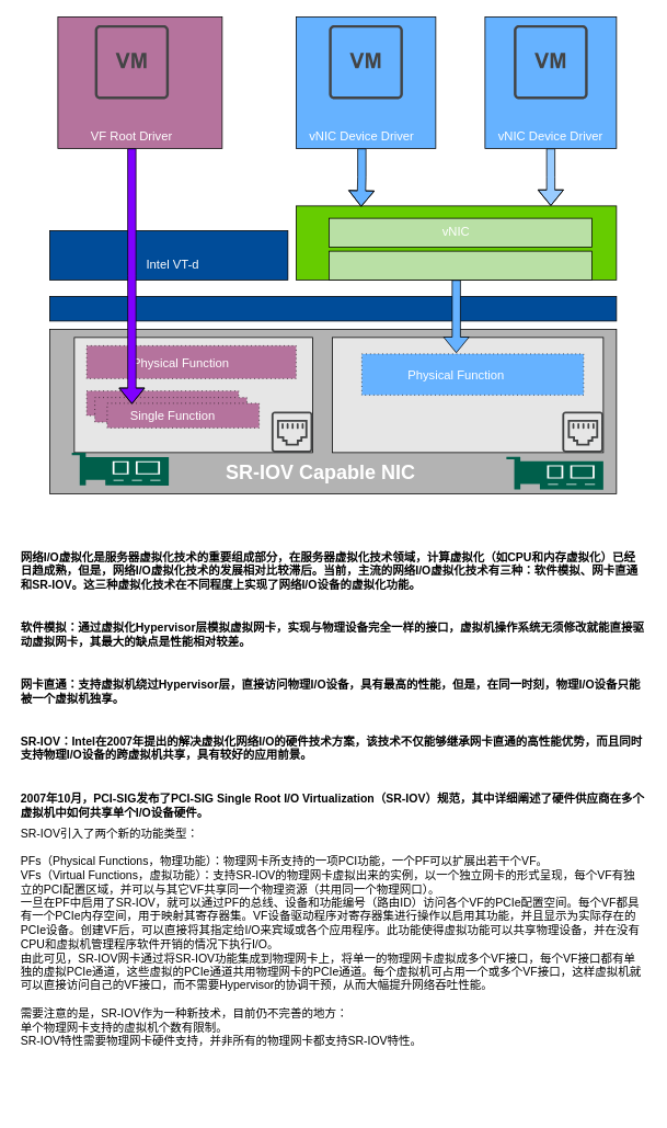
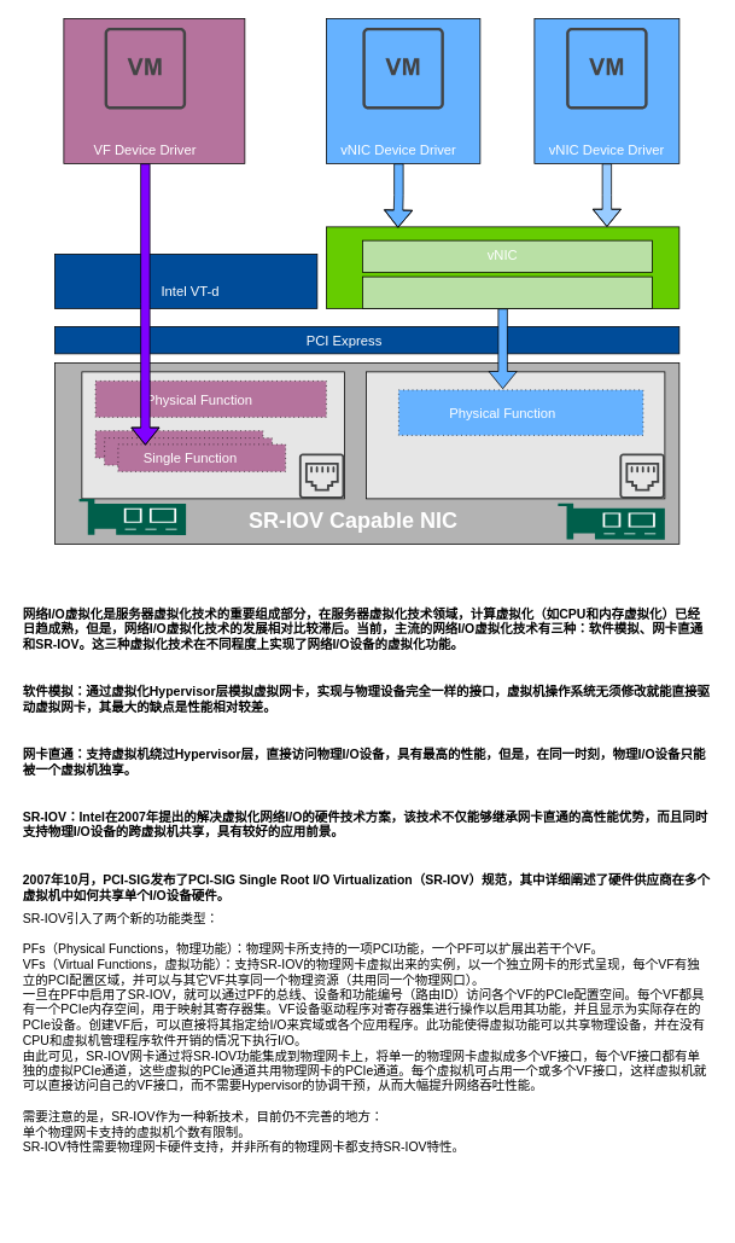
- <mxCell id="22" value="&lt;font color=&quot;#ffffff&quot; style=&quot;font-size: 15px;&quot;&gt;VF Root Driver&lt;/font&gt;" style="text;strokeColor=none;align=center;fillColor=none;html=1;verticalAlign=middle;whiteSpace=wrap;rounded=0;" vertex="1" parent="1"><mxGeometry x="80" y="150" width="160" height="30" as="geometry" /></mxCell>
+ <mxCell id="22" value="&lt;font color=&quot;#ffffff&quot; style=&quot;font-size: 15px;&quot;&gt;VF Device Driver&lt;/font&gt;" style="text;strokeColor=none;align=center;fillColor=none;html=1;verticalAlign=middle;whiteSpace=wrap;rounded=0;" vertex="1" parent="1"><mxGeometry x="80" y="150" width="160" height="30" as="geometry" /></mxCell>
+ <mxCell id="18" value="&lt;font color=&quot;#ffffff&quot; style=&quot;font-size: 15px;&quot;&gt;PCI Express&lt;/font&gt;" style="text;strokeColor=none;align=center;fillColor=none;html=1;verticalAlign=middle;whiteSpace=wrap;rounded=0;" vertex="1" parent="1"><mxGeometry x="300" y="359.5" width="160" height="30" as="geometry" /></mxCell>
